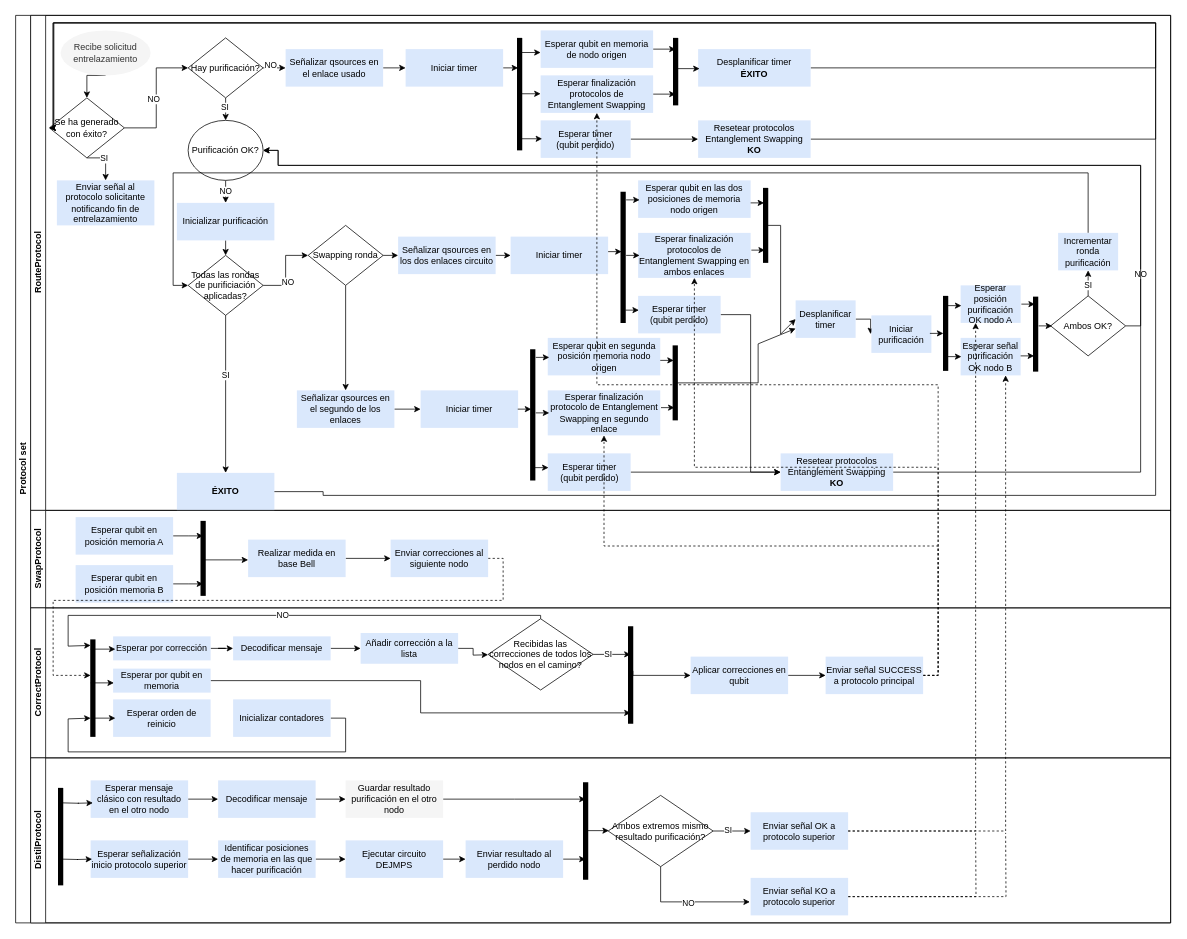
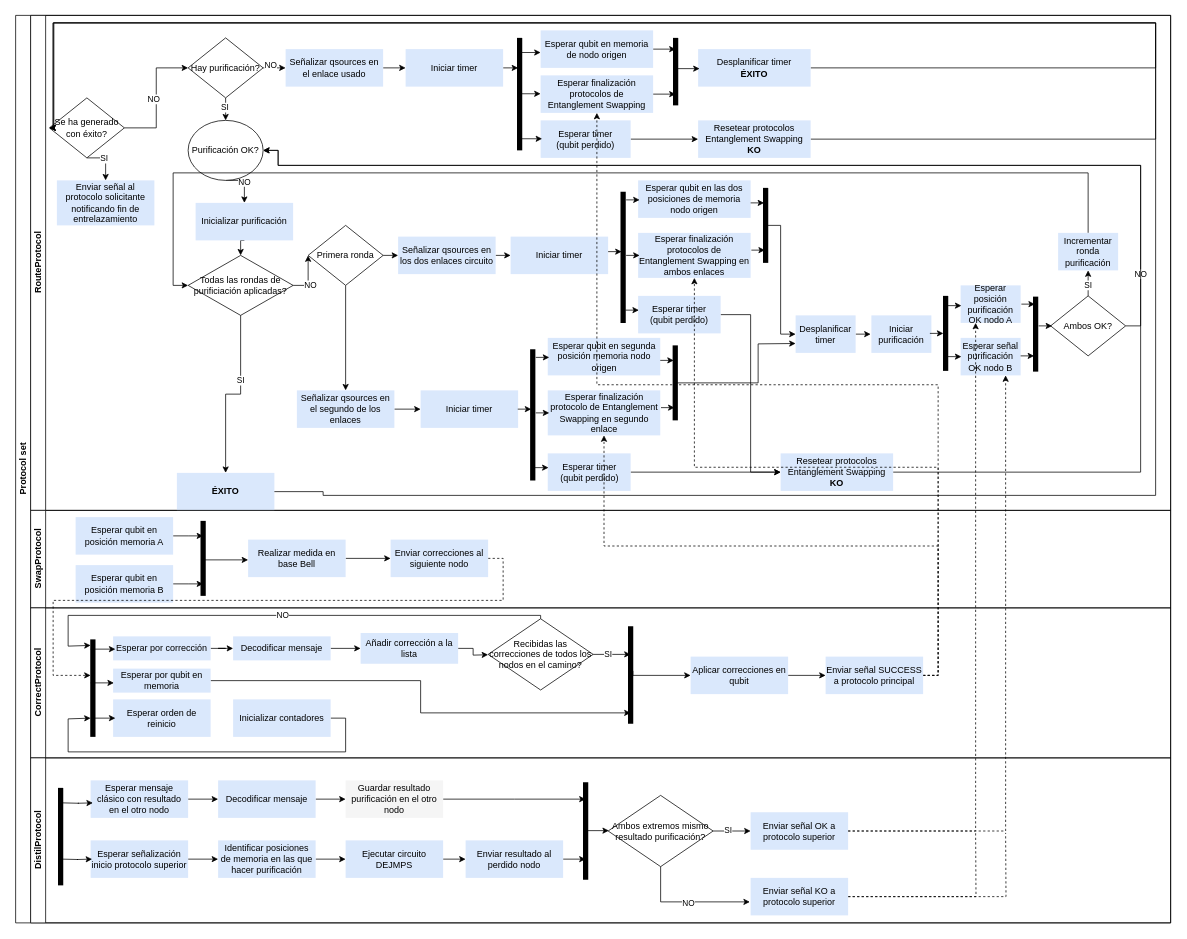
- <mxCell id="5" value="Recibe solicitud entrelazamiento" style="ellipse;whiteSpace=wrap;html=1;fillColor=#f5f5f5;fontColor=#333333;strokeColor=none;" parent="3" vertex="1"><mxGeometry x="40" y="20" width="120" height="60" as="geometry" /></mxCell>
- <mxCell id="4" style="edgeStyle=orthogonalEdgeStyle;rounded=0;orthogonalLoop=1;jettySize=auto;html=1;exitX=0.5;exitY=1;exitDx=0;exitDy=0;entryX=0.5;entryY=0;entryDx=0;entryDy=0;" parent="3" source="5" target="10" edge="1"><mxGeometry relative="1" as="geometry" /></mxCell>
- <mxCell id="39" value="Inicializar purificación" style="rounded=0;whiteSpace=wrap;html=1;fillColor=#dae8fc;strokeColor=none;" parent="3" vertex="1"><mxGeometry x="195" y="250" width="130" height="50" as="geometry" /></mxCell>
+ <mxCell id="39" value="Inicializar purificación" style="rounded=0;whiteSpace=wrap;html=1;fillColor=#dae8fc;strokeColor=none;" parent="3" vertex="1"><mxGeometry x="220" y="250" width="130" height="50" as="geometry" /></mxCell>
- <mxCell id="45" value="Swapping ronda" style="rhombus;whiteSpace=wrap;html=1;fontFamily=Helvetica;fontSize=12;fontColor=#000000;align=center;" parent="3" vertex="1"><mxGeometry x="370" y="280" width="100" height="80" as="geometry" /></mxCell>
+ <mxCell id="45" value="Primera ronda" style="rhombus;whiteSpace=wrap;html=1;fontFamily=Helvetica;fontSize=12;fontColor=#000000;align=center;" parent="3" vertex="1"><mxGeometry x="370" y="280" width="100" height="80" as="geometry" /></mxCell>
- <mxCell id="42" value="Todas las rondas de purificiación aplicadas?" style="rhombus;whiteSpace=wrap;html=1;fontFamily=Helvetica;fontSize=12;fontColor=#000000;align=center;" parent="3" vertex="1"><mxGeometry x="210" y="320" width="100" height="80" as="geometry" /></mxCell>
+ <mxCell id="42" value="Todas las rondas de purificiación aplicadas?" style="rhombus;whiteSpace=wrap;html=1;fontFamily=Helvetica;fontSize=12;fontColor=#000000;align=center;" parent="3" vertex="1"><mxGeometry x="210" y="320" width="140" height="80" as="geometry" /></mxCell>
- <mxCell id="56" value="Desplanificar timer" style="rounded=0;whiteSpace=wrap;html=1;fillColor=#dae8fc;strokeColor=none;" parent="3" vertex="1"><mxGeometry x="1020" y="380" width="80" height="50" as="geometry" /></mxCell>
+ <mxCell id="56" value="Desplanificar timer" style="rounded=0;whiteSpace=wrap;html=1;fillColor=#dae8fc;strokeColor=none;" parent="3" vertex="1"><mxGeometry x="1020" y="400" width="80" height="50" as="geometry" /></mxCell>
